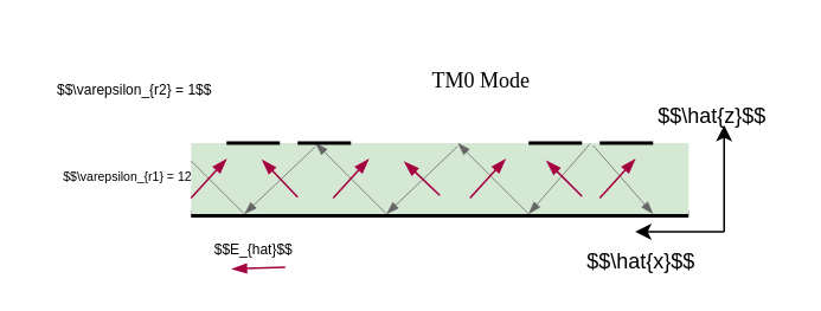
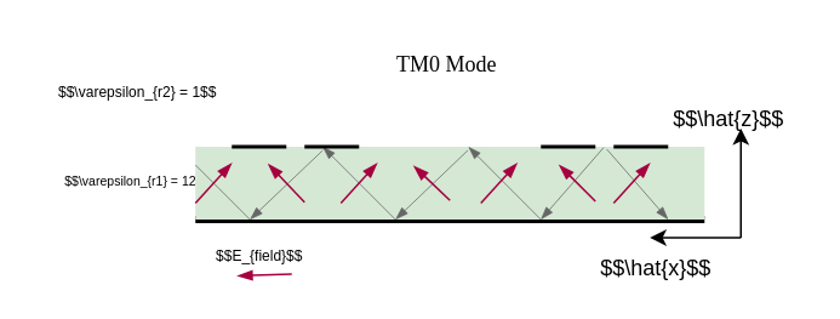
- <mxCell id="37" value="&lt;font face=&quot;Times New Roman&quot;&gt;TM0 Mode&lt;/font&gt;" style="text;html=1;align=center;verticalAlign=middle;resizable=0;points=[];autosize=1;strokeColor=none;fillColor=none;fontFamily=Georgia;" vertex="1" parent="1"><mxGeometry x="230" y="30" width="80" height="30" as="geometry" /></mxCell>
+ <mxCell id="37" value="&lt;font face=&quot;Times New Roman&quot;&gt;TM0 Mode&lt;/font&gt;" style="text;html=1;align=center;verticalAlign=middle;resizable=0;points=[];autosize=1;strokeColor=none;fillColor=none;fontFamily=Georgia;" vertex="1" parent="1"><mxGeometry x="205" y="20" width="80" height="30" as="geometry" /></mxCell>
- <mxCell id="34" value="$$E_{hat}$$" style="text;html=1;align=center;verticalAlign=middle;resizable=0;points=[];autosize=1;strokeColor=none;fillColor=none;fontSize=8;" vertex="1" parent="4"><mxGeometry y="60" width="70" height="20" as="geometry" /></mxCell>
+ <mxCell id="34" value="$$E_{field}$$" style="text;html=1;align=center;verticalAlign=middle;resizable=0;points=[];autosize=1;strokeColor=none;fillColor=none;fontSize=8;" vertex="1" parent="4"><mxGeometry y="60" width="70" height="20" as="geometry" /></mxCell>
